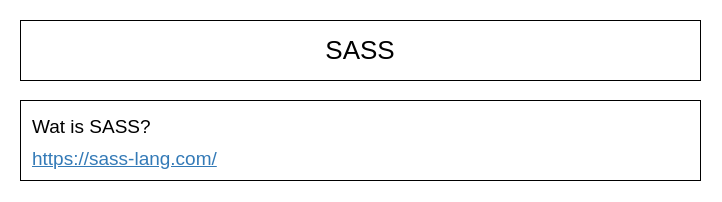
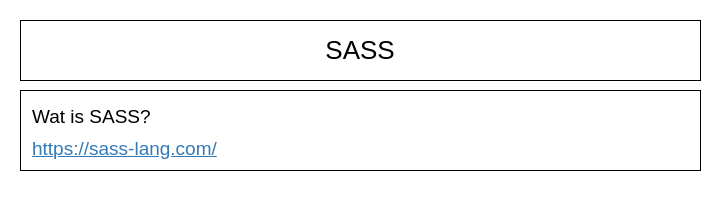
- <mxCell id="3" value="&lt;font&gt;&lt;span style=&quot;font-size: 19px&quot;&gt;Wat is SASS?&lt;/span&gt;&lt;br&gt;&lt;font color=&quot;#337ab7&quot;&gt;&lt;span style=&quot;font-size: 19px&quot;&gt;&lt;u&gt;https://sass-lang.com/&lt;/u&gt;&lt;/span&gt;&lt;/font&gt;&lt;br&gt;&lt;/font&gt;" style="rounded=0;whiteSpace=wrap;html=1;fontSize=26;align=left;spacingLeft=10;" parent="1" vertex="1"><mxGeometry x="20" y="100" width="680" height="80" as="geometry" /></mxCell>
+ <mxCell id="3" value="&lt;font&gt;&lt;span style=&quot;font-size: 19px&quot;&gt;Wat is SASS?&lt;/span&gt;&lt;br&gt;&lt;font color=&quot;#337ab7&quot;&gt;&lt;span style=&quot;font-size: 19px&quot;&gt;&lt;u&gt;https://sass-lang.com/&lt;/u&gt;&lt;/span&gt;&lt;/font&gt;&lt;br&gt;&lt;/font&gt;" style="rounded=0;whiteSpace=wrap;html=1;fontSize=26;align=left;spacingLeft=10;" parent="1" vertex="1"><mxGeometry x="20" y="90" width="680" height="80" as="geometry" /></mxCell>
